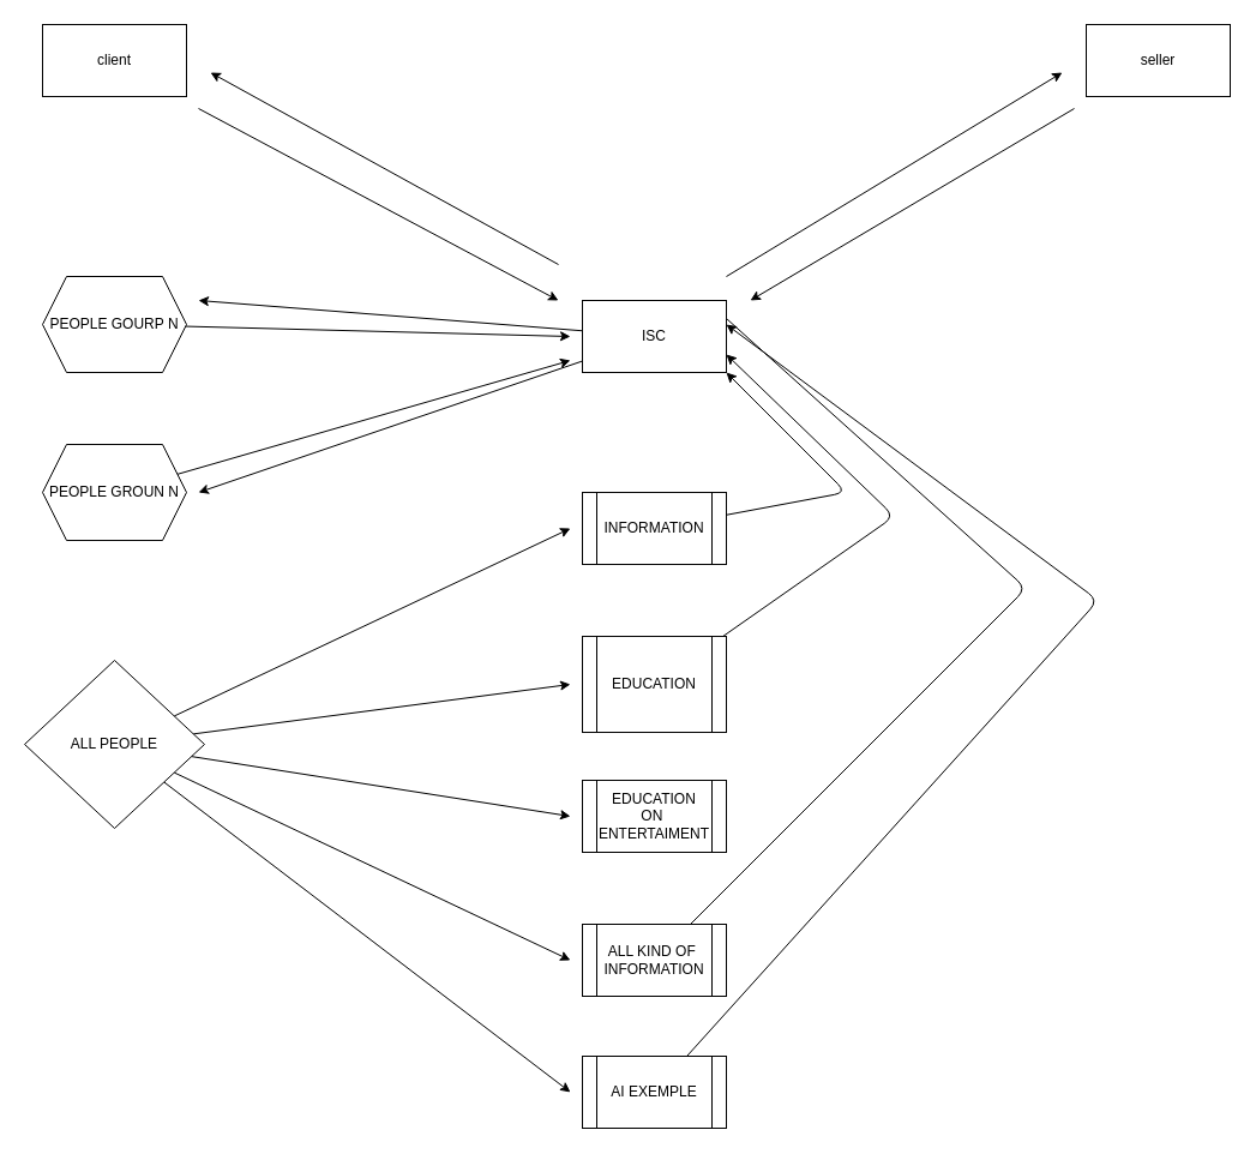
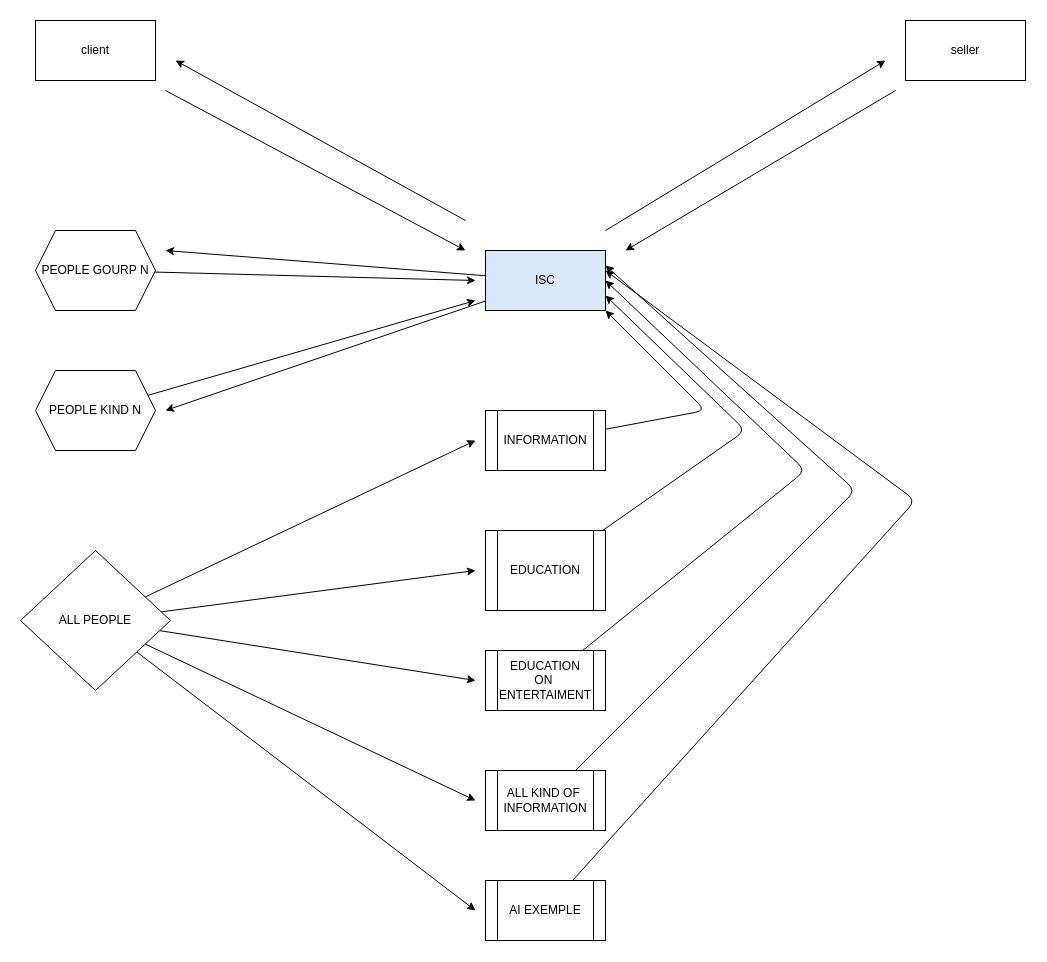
- <mxCell id="17" style="edgeStyle=none;html=1;entryX=1;entryY=0.25;entryDx=0;entryDy=0;endArrow=none;" edge="1" parent="1" source="18" target="6"><mxGeometry relative="1" as="geometry"><Array as="points"><mxPoint x="855" y="490" /></Array></mxGeometry></mxCell>
+ <mxCell id="17" style="edgeStyle=none;html=1;entryX=1;entryY=0.25;entryDx=0;entryDy=0;" edge="1" parent="1" source="18" target="6"><mxGeometry relative="1" as="geometry"><Array as="points"><mxPoint x="855" y="490" /></Array></mxGeometry></mxCell>
- <mxCell id="6" value="ISC" style="whiteSpace=wrap;html=1;" vertex="1" parent="1"><mxGeometry x="485" y="250" width="120" height="60" as="geometry" /></mxCell>
+ <mxCell id="6" value="ISC" style="whiteSpace=wrap;html=1;fillColor=#dae8fc;" vertex="1" parent="1"><mxGeometry x="485" y="250" width="120" height="60" as="geometry" /></mxCell>
- <mxCell id="30" value="PEOPLE GROUN N" style="shape=hexagon;perimeter=hexagonPerimeter2;whiteSpace=wrap;html=1;fixedSize=1;" vertex="1" parent="1"><mxGeometry x="35" y="370" width="120" height="80" as="geometry" /></mxCell>
+ <mxCell id="30" value="PEOPLE KIND N" style="shape=hexagon;perimeter=hexagonPerimeter2;whiteSpace=wrap;html=1;fixedSize=1;" vertex="1" parent="1"><mxGeometry x="35" y="370" width="120" height="80" as="geometry" /></mxCell>
+ <mxCell id="15" style="edgeStyle=none;html=1;entryX=1;entryY=0.5;entryDx=0;entryDy=0;" edge="1" parent="1" source="16" target="6"><mxGeometry relative="1" as="geometry"><Array as="points"><mxPoint x="805" y="470" /></Array></mxGeometry></mxCell>
